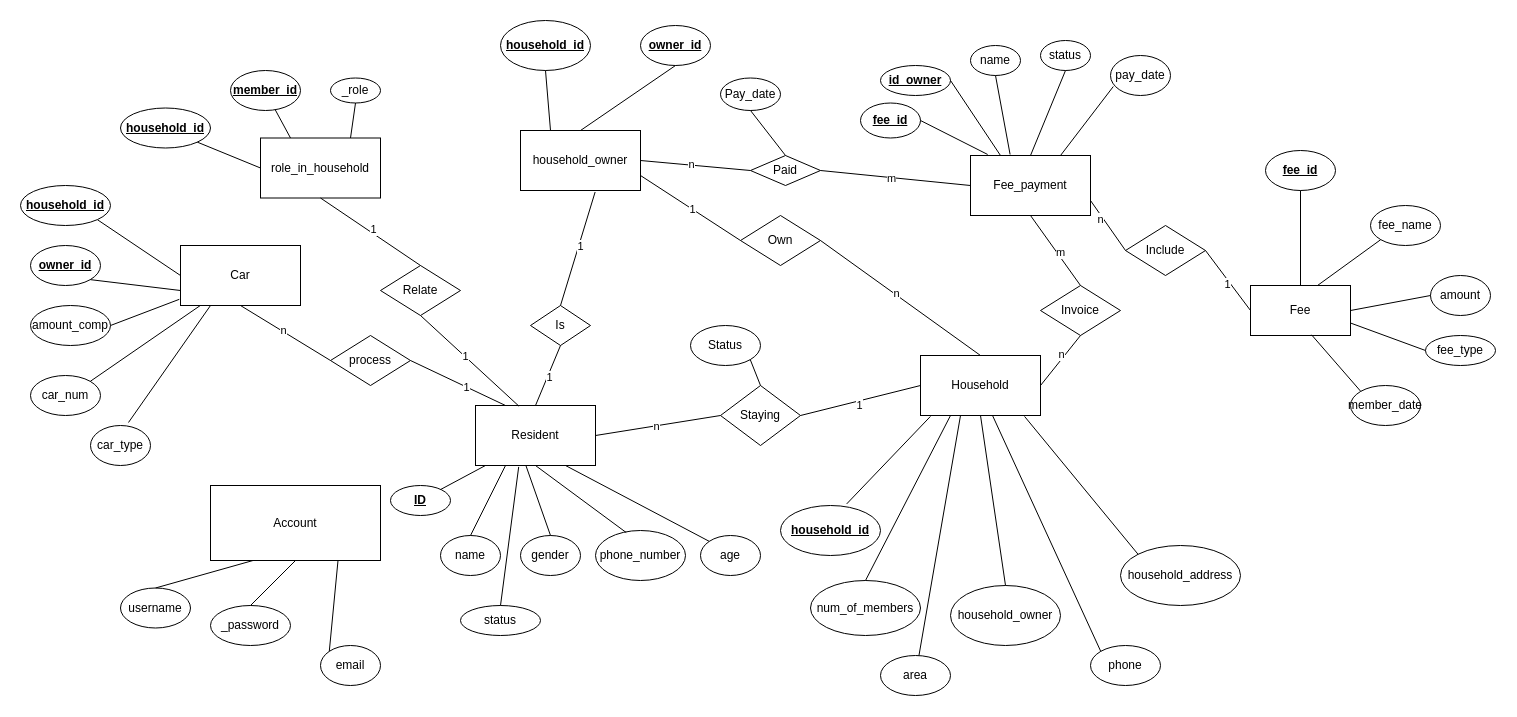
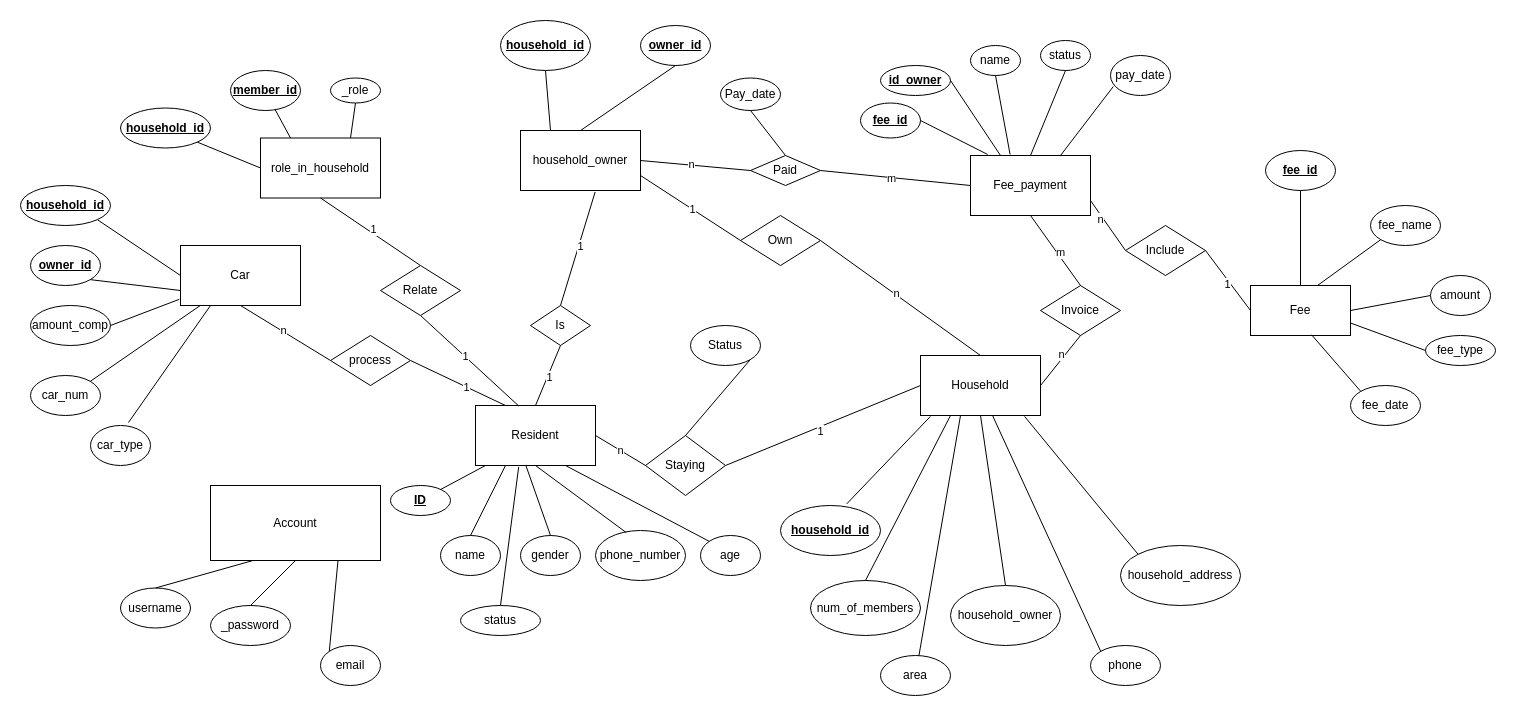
- <mxCell id="94" value="member_date" style="ellipse;whiteSpace=wrap;html=1;" vertex="1" parent="1"><mxGeometry x="1350" y="385" width="70" height="40" as="geometry" /></mxCell>
+ <mxCell id="94" value="fee_date" style="ellipse;whiteSpace=wrap;html=1;" vertex="1" parent="1"><mxGeometry x="1350" y="385" width="70" height="40" as="geometry" /></mxCell>
- <mxCell id="16" value="Staying&lt;br&gt;" style="rhombus;whiteSpace=wrap;html=1;" vertex="1" parent="1"><mxGeometry x="720" y="385" width="80" height="60" as="geometry" /></mxCell>
+ <mxCell id="16" value="Staying&lt;br&gt;" style="rhombus;whiteSpace=wrap;html=1;" vertex="1" parent="1"><mxGeometry x="645" y="435" width="80" height="60" as="geometry" /></mxCell>
